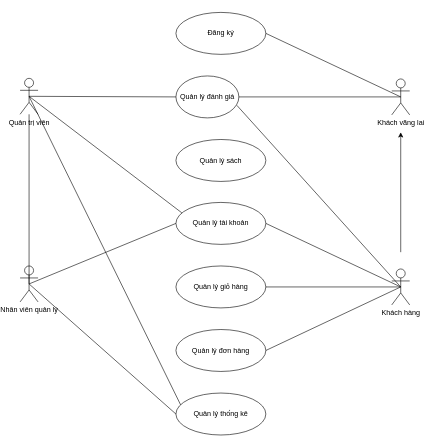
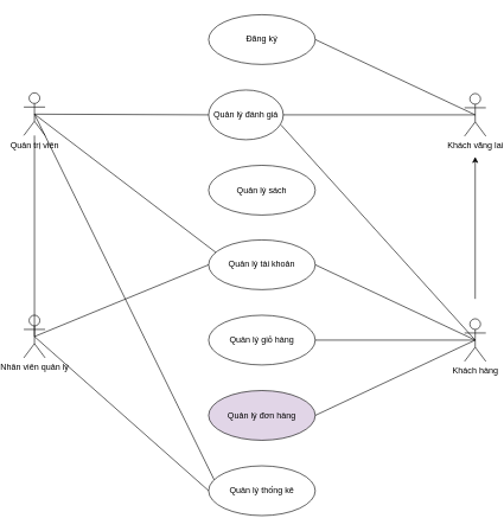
- <mxCell id="8" value="Quản lý đơn hàng" style="ellipse;whiteSpace=wrap;html=1;" vertex="1" parent="1"><mxGeometry x="280" y="549" width="150" height="70" as="geometry" /></mxCell>
+ <mxCell id="8" value="Quản lý đơn hàng" style="ellipse;whiteSpace=wrap;html=1;fillColor=#e1d5e7;" vertex="1" parent="1"><mxGeometry x="280" y="549" width="150" height="70" as="geometry" /></mxCell>
